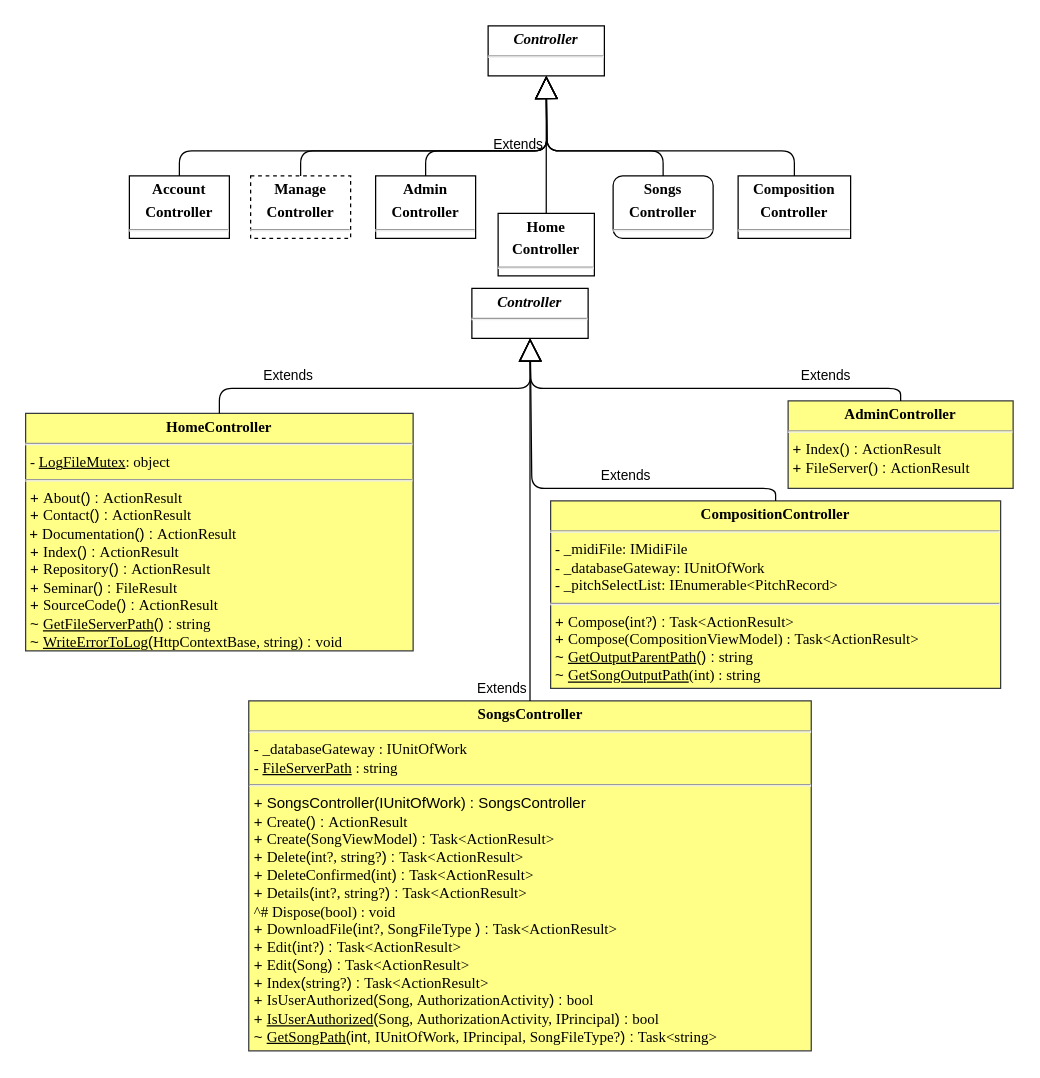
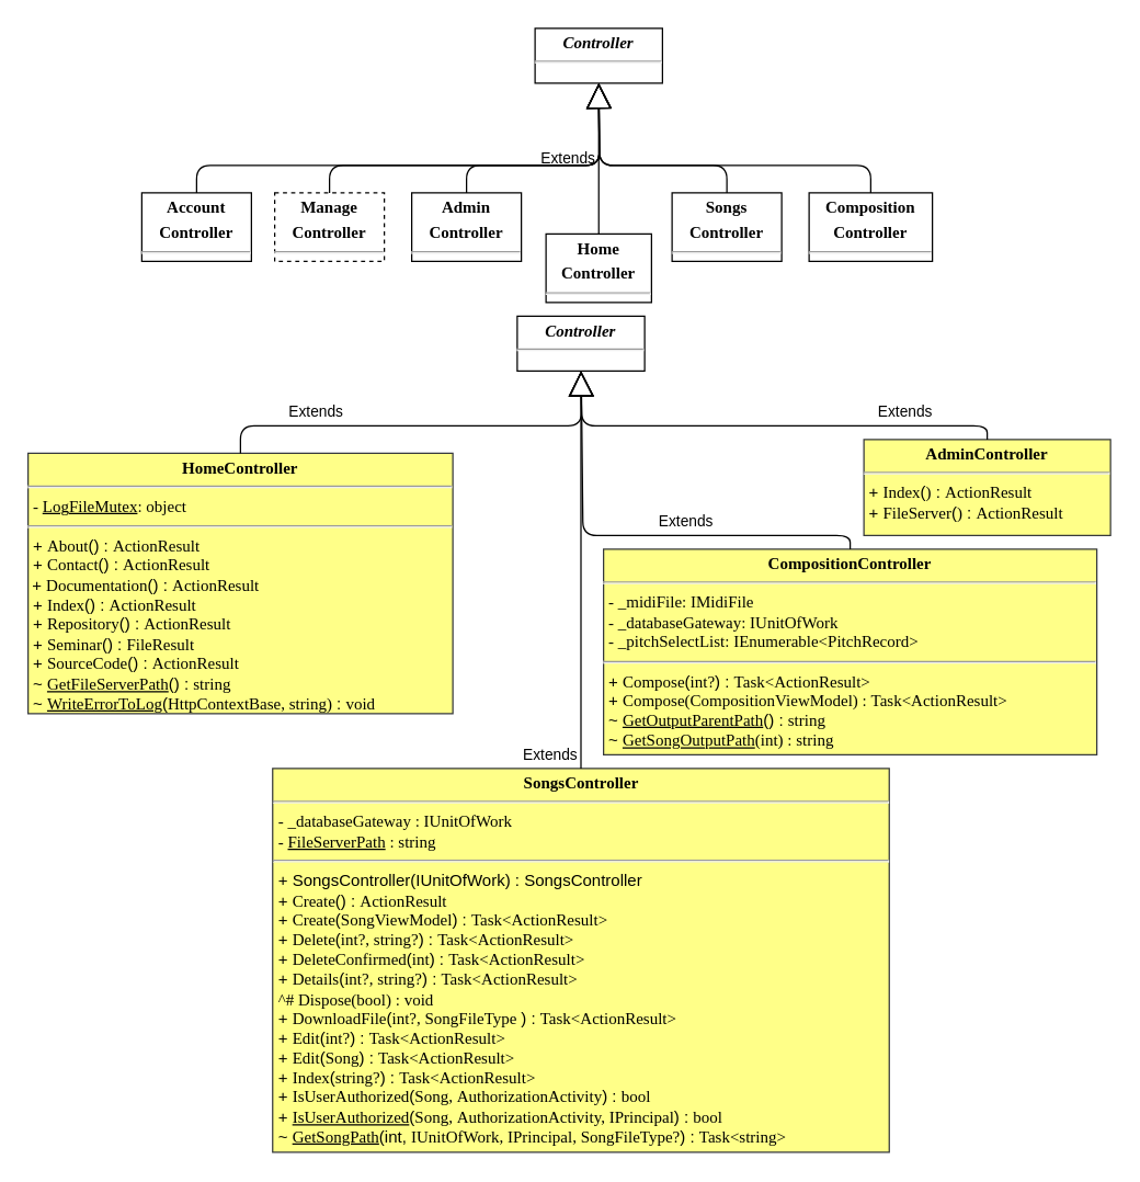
- <mxCell id="11" value="&lt;p style=&quot;margin: 4px 0px 0px ; text-align: center ; font-size: 12px&quot;&gt;&lt;b style=&quot;font-size: 12px&quot;&gt;Songs&lt;/b&gt;&lt;/p&gt;&lt;p style=&quot;margin: 4px 0px 0px ; text-align: center ; font-size: 12px&quot;&gt;&lt;b style=&quot;font-size: 12px&quot;&gt;Controller&lt;/b&gt;&lt;/p&gt;&lt;hr style=&quot;font-size: 12px&quot;&gt;&lt;p style=&quot;margin: 0px 0px 0px 4px&quot;&gt;&lt;br&gt;&lt;/p&gt;" style="verticalAlign=top;align=left;overflow=fill;fontSize=12;fontFamily=Verdana;html=1;rounded=1;" vertex="1" parent="1"><mxGeometry x="490" y="140" width="80" height="50" as="geometry" /></mxCell>
+ <mxCell id="11" value="&lt;p style=&quot;margin: 4px 0px 0px ; text-align: center ; font-size: 12px&quot;&gt;&lt;b style=&quot;font-size: 12px&quot;&gt;Songs&lt;/b&gt;&lt;/p&gt;&lt;p style=&quot;margin: 4px 0px 0px ; text-align: center ; font-size: 12px&quot;&gt;&lt;b style=&quot;font-size: 12px&quot;&gt;Controller&lt;/b&gt;&lt;/p&gt;&lt;hr style=&quot;font-size: 12px&quot;&gt;&lt;p style=&quot;margin: 0px 0px 0px 4px&quot;&gt;&lt;br&gt;&lt;/p&gt;" style="verticalAlign=top;align=left;overflow=fill;fontSize=12;fontFamily=Verdana;html=1;" vertex="1" parent="1"><mxGeometry x="490" y="140" width="80" height="50" as="geometry" /></mxCell>
